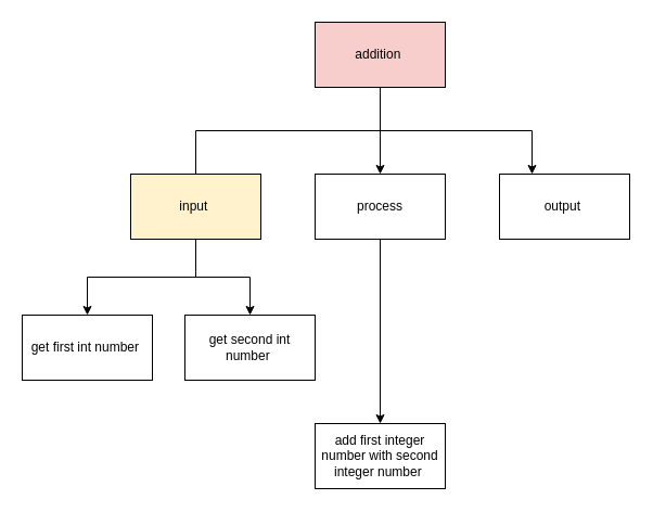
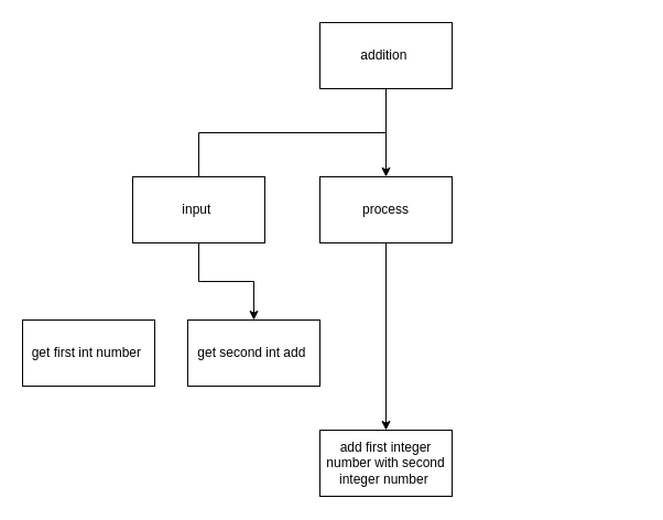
- <mxCell id="8" value="addition&amp;nbsp;" style="rounded=0;whiteSpace=wrap;html=1;fillColor=#f8cecc;" vertex="1" parent="1"><mxGeometry x="290" y="20" width="120" height="60" as="geometry" /></mxCell>
+ <mxCell id="8" value="addition&amp;nbsp;" style="rounded=0;whiteSpace=wrap;html=1;" vertex="1" parent="1"><mxGeometry x="290" y="20" width="120" height="60" as="geometry" /></mxCell>
- <mxCell id="7" style="edgeStyle=orthogonalEdgeStyle;rounded=0;html=1;" edge="1" parent="1" source="8" target="11"><mxGeometry relative="1" as="geometry"><Array as="points"><mxPoint x="350" y="120" /><mxPoint x="490" y="120" /></Array></mxGeometry></mxCell>
- <mxCell id="4" value="input&amp;nbsp;" style="rounded=0;whiteSpace=wrap;html=1;fillColor=#fff2cc;" vertex="1" parent="1"><mxGeometry x="120" y="160" width="120" height="60" as="geometry" /></mxCell>
+ <mxCell id="4" value="input&amp;nbsp;" style="rounded=0;whiteSpace=wrap;html=1;" vertex="1" parent="1"><mxGeometry x="120" y="160" width="120" height="60" as="geometry" /></mxCell>
- <mxCell id="11" value="output&amp;nbsp;" style="rounded=0;whiteSpace=wrap;html=1;" vertex="1" parent="1"><mxGeometry x="460" y="160" width="120" height="60" as="geometry" /></mxCell>
- <mxCell id="2" style="edgeStyle=orthogonalEdgeStyle;html=1;entryX=0.5;entryY=0;entryDx=0;entryDy=0;rounded=0;" edge="1" parent="1" source="4" target="12"><mxGeometry relative="1" as="geometry" /></mxCell>
- <mxCell id="13" value="get second int number&amp;nbsp;" style="rounded=0;whiteSpace=wrap;html=1;" vertex="1" parent="1"><mxGeometry x="170" y="290" width="120" height="60" as="geometry" /></mxCell>
+ <mxCell id="13" value="get second int add&amp;nbsp;" style="rounded=0;whiteSpace=wrap;html=1;" vertex="1" parent="1"><mxGeometry x="170" y="290" width="120" height="60" as="geometry" /></mxCell>
